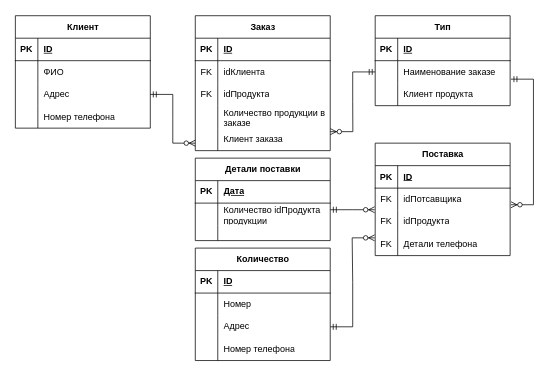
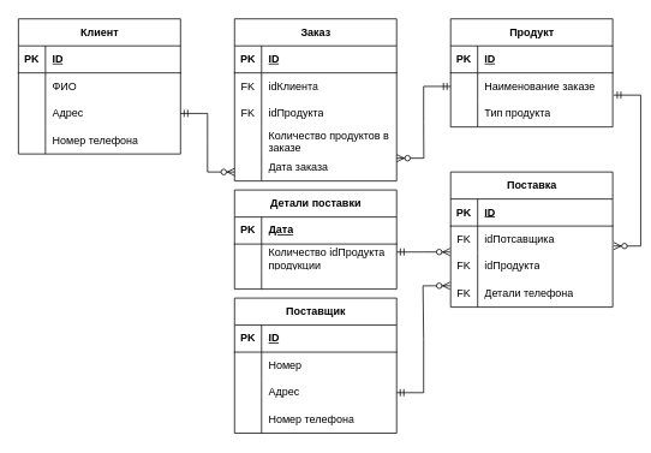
- <mxCell id="44" value="Тип" style="shape=table;startSize=30;container=1;collapsible=1;childLayout=tableLayout;fixedRows=1;rowLines=0;fontStyle=1;align=center;resizeLast=1;html=1;" vertex="1" parent="1"><mxGeometry x="500" y="20" width="180" height="120" as="geometry" /></mxCell>
+ <mxCell id="44" value="Продукт" style="shape=table;startSize=30;container=1;collapsible=1;childLayout=tableLayout;fixedRows=1;rowLines=0;fontStyle=1;align=center;resizeLast=1;html=1;" vertex="1" parent="1"><mxGeometry x="500" y="20" width="180" height="120" as="geometry" /></mxCell>
- <mxCell id="53" value="Клиент продукта" style="shape=partialRectangle;connectable=0;fillColor=none;top=0;left=0;bottom=0;right=0;align=left;spacingLeft=6;overflow=hidden;whiteSpace=wrap;html=1;" vertex="1" parent="51"><mxGeometry x="30" width="150" height="30" as="geometry"><mxRectangle width="150" height="30" as="alternateBounds" /></mxGeometry></mxCell>
+ <mxCell id="53" value="Тип продукта" style="shape=partialRectangle;connectable=0;fillColor=none;top=0;left=0;bottom=0;right=0;align=left;spacingLeft=6;overflow=hidden;whiteSpace=wrap;html=1;" vertex="1" parent="51"><mxGeometry x="30" width="150" height="30" as="geometry"><mxRectangle width="150" height="30" as="alternateBounds" /></mxGeometry></mxCell>
- <mxCell id="27" value="Количество продукции в заказе" style="shape=partialRectangle;connectable=0;fillColor=none;top=0;left=0;bottom=0;right=0;align=left;spacingLeft=6;overflow=hidden;whiteSpace=wrap;html=1;" vertex="1" parent="25"><mxGeometry x="30" width="150" height="30" as="geometry"><mxRectangle width="150" height="30" as="alternateBounds" /></mxGeometry></mxCell>
+ <mxCell id="27" value="Количество продуктов в заказе" style="shape=partialRectangle;connectable=0;fillColor=none;top=0;left=0;bottom=0;right=0;align=left;spacingLeft=6;overflow=hidden;whiteSpace=wrap;html=1;" vertex="1" parent="25"><mxGeometry x="30" width="150" height="30" as="geometry"><mxRectangle width="150" height="30" as="alternateBounds" /></mxGeometry></mxCell>
- <mxCell id="29" value="Клиент заказа" style="shape=partialRectangle;connectable=0;fillColor=none;top=0;left=0;bottom=0;right=0;align=left;spacingLeft=6;overflow=hidden;whiteSpace=wrap;html=1;" vertex="1" parent="1"><mxGeometry x="290" y="170" width="150" height="30" as="geometry"><mxRectangle width="150" height="30" as="alternateBounds" /></mxGeometry></mxCell>
+ <mxCell id="29" value="Дата заказа" style="shape=partialRectangle;connectable=0;fillColor=none;top=0;left=0;bottom=0;right=0;align=left;spacingLeft=6;overflow=hidden;whiteSpace=wrap;html=1;" vertex="1" parent="1"><mxGeometry x="290" y="170" width="150" height="30" as="geometry"><mxRectangle width="150" height="30" as="alternateBounds" /></mxGeometry></mxCell>
- <mxCell id="2" value="Количество" style="shape=table;startSize=30;container=1;collapsible=1;childLayout=tableLayout;fixedRows=1;rowLines=0;fontStyle=1;align=center;resizeLast=1;html=1;" vertex="1" parent="1"><mxGeometry x="260" y="330" width="180" height="150" as="geometry" /></mxCell>
+ <mxCell id="2" value="Поставщик" style="shape=table;startSize=30;container=1;collapsible=1;childLayout=tableLayout;fixedRows=1;rowLines=0;fontStyle=1;align=center;resizeLast=1;html=1;" vertex="1" parent="1"><mxGeometry x="260" y="330" width="180" height="150" as="geometry" /></mxCell>
